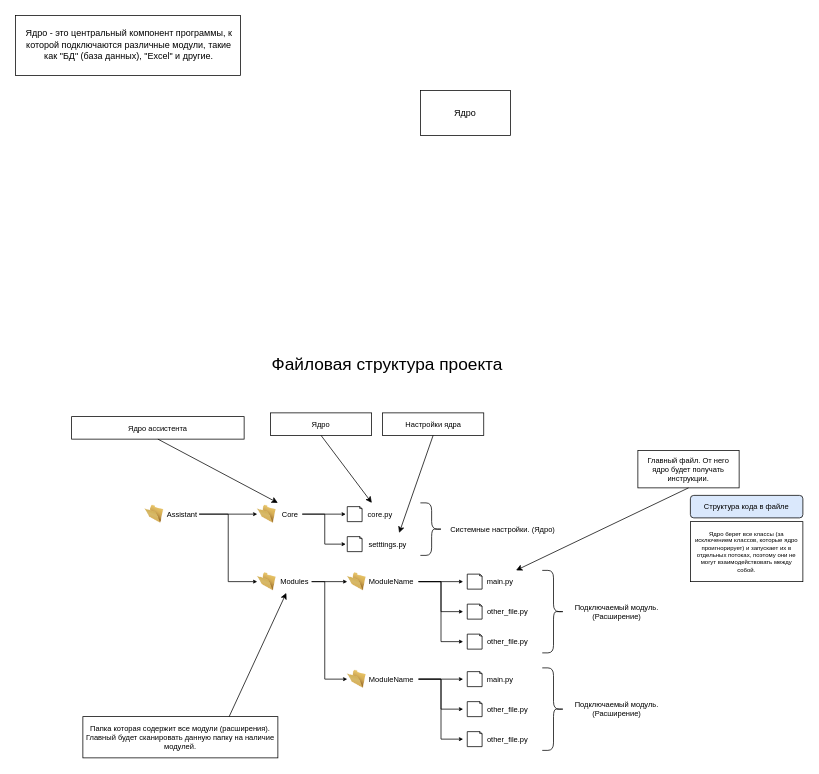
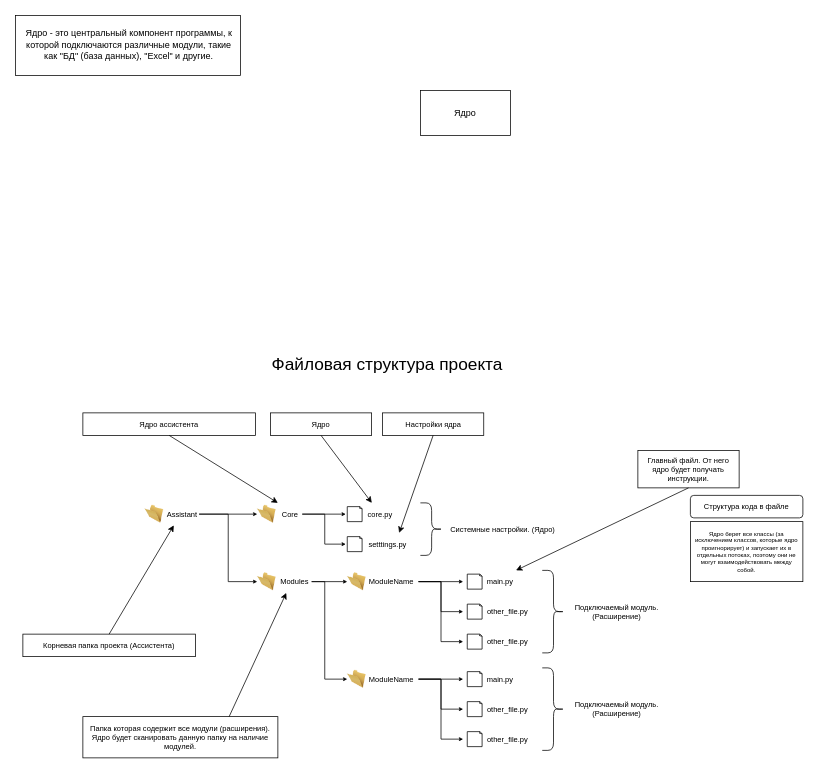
- <mxCell id="51" value="Ядро ассистента" style="text;html=1;strokeColor=default;fillColor=none;align=center;verticalAlign=middle;whiteSpace=wrap;rounded=0;fontSize=10;movable=1;resizable=1;rotatable=1;deletable=1;editable=1;locked=0;connectable=1;" vertex="1" parent="1"><mxGeometry x="95" y="555" width="230" height="30" as="geometry" /></mxCell>
+ <mxCell id="51" value="Ядро ассистента" style="text;html=1;strokeColor=default;fillColor=none;align=center;verticalAlign=middle;whiteSpace=wrap;rounded=0;fontSize=10;movable=1;resizable=1;rotatable=1;deletable=1;editable=1;locked=0;connectable=1;" vertex="1" parent="1"><mxGeometry x="110" y="550" width="230" height="30" as="geometry" /></mxCell>
- <mxCell id="59" value="Структура кода в файле" style="rounded=1;whiteSpace=wrap;html=1;fontSize=10;fillColor=#dae8fc;" vertex="1" parent="1"><mxGeometry x="920" y="660" width="150" height="30" as="geometry" /></mxCell>
+ <mxCell id="59" value="Структура кода в файле" style="rounded=1;whiteSpace=wrap;html=1;fontSize=10;" vertex="1" parent="1"><mxGeometry x="920" y="660" width="150" height="30" as="geometry" /></mxCell>
+ <mxCell id="50" value="" style="endArrow=classic;html=1;rounded=0;exitX=0.5;exitY=0;exitDx=0;exitDy=0;entryX=0.25;entryY=1;entryDx=0;entryDy=0;" edge="1" parent="1" source="49" target="7"><mxGeometry width="50" height="50" relative="1" as="geometry"><mxPoint x="160" y="860" as="sourcePoint" /><mxPoint x="220" y="710" as="targetPoint" /></mxGeometry></mxCell>
+ <mxCell id="49" value="Корневая папка проекта (Ассистента)" style="text;html=1;strokeColor=default;fillColor=none;align=center;verticalAlign=middle;whiteSpace=wrap;rounded=0;fontSize=10;" vertex="1" parent="1"><mxGeometry x="30" y="845" width="230" height="30" as="geometry" /></mxCell>
- <mxCell id="55" value="Папка которая содержит все модули (расширения). Главный будет сканировать данную папку на наличие модулей." style="text;html=1;strokeColor=default;fillColor=none;align=center;verticalAlign=middle;whiteSpace=wrap;rounded=0;fontSize=10;" vertex="1" parent="1"><mxGeometry x="110" y="955" width="260" height="55" as="geometry" /></mxCell>
+ <mxCell id="55" value="Папка которая содержит все модули (расширения). Ядро будет сканировать данную папку на наличие модулей." style="text;html=1;strokeColor=default;fillColor=none;align=center;verticalAlign=middle;whiteSpace=wrap;rounded=0;fontSize=10;" vertex="1" parent="1"><mxGeometry x="110" y="955" width="260" height="55" as="geometry" /></mxCell>
